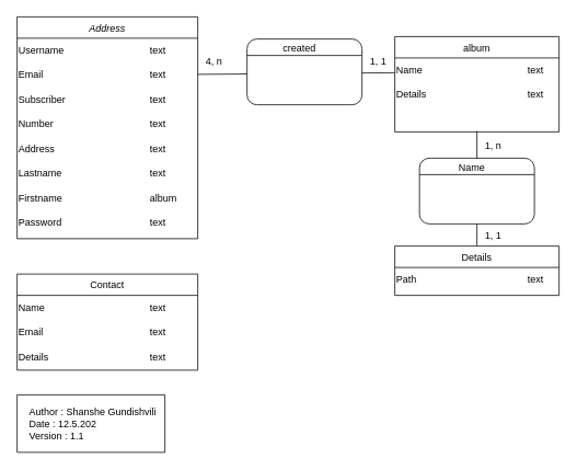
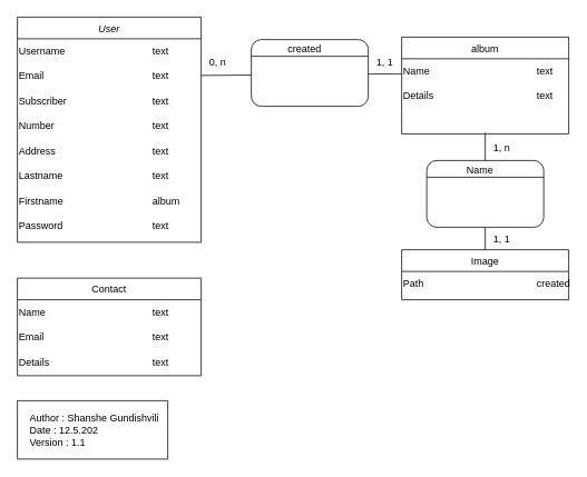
- <mxCell id="2" value="Address" style="swimlane;fontStyle=2;align=center;verticalAlign=top;childLayout=stackLayout;horizontal=1;startSize=26;horizontalStack=0;resizeParent=1;resizeLast=0;collapsible=1;marginBottom=0;rounded=0;shadow=0;strokeWidth=1;" parent="1" vertex="1"><mxGeometry x="20" y="20" width="220" height="270" as="geometry"><mxRectangle x="230" y="140" width="160" height="26" as="alternateBounds" /></mxGeometry></mxCell>
+ <mxCell id="2" value="User" style="swimlane;fontStyle=2;align=center;verticalAlign=top;childLayout=stackLayout;horizontal=1;startSize=26;horizontalStack=0;resizeParent=1;resizeLast=0;collapsible=1;marginBottom=0;rounded=0;shadow=0;strokeWidth=1;" parent="1" vertex="1"><mxGeometry x="20" y="20" width="220" height="270" as="geometry"><mxRectangle x="230" y="140" width="160" height="26" as="alternateBounds" /></mxGeometry></mxCell>
- <mxCell id="31" value="4, n" style="text;html=1;strokeColor=none;fillColor=none;align=center;verticalAlign=middle;whiteSpace=wrap;rounded=0;" parent="1" vertex="1"><mxGeometry x="230" y="60" width="60" height="30" as="geometry" /></mxCell>
+ <mxCell id="31" value="0, n" style="text;html=1;strokeColor=none;fillColor=none;align=center;verticalAlign=middle;whiteSpace=wrap;rounded=0;" parent="1" vertex="1"><mxGeometry x="230" y="60" width="60" height="30" as="geometry" /></mxCell>
- <mxCell id="11" value="Details" style="swimlane;fontStyle=0;align=center;verticalAlign=top;childLayout=stackLayout;horizontal=1;startSize=26;horizontalStack=0;resizeParent=1;resizeLast=0;collapsible=1;marginBottom=0;rounded=0;shadow=0;strokeWidth=1;" parent="1" vertex="1"><mxGeometry x="480" y="299" width="200" height="60" as="geometry"><mxRectangle x="340" y="380" width="170" height="26" as="alternateBounds" /></mxGeometry></mxCell>
+ <mxCell id="11" value="Image" style="swimlane;fontStyle=0;align=center;verticalAlign=top;childLayout=stackLayout;horizontal=1;startSize=26;horizontalStack=0;resizeParent=1;resizeLast=0;collapsible=1;marginBottom=0;rounded=0;shadow=0;strokeWidth=1;" parent="1" vertex="1"><mxGeometry x="480" y="299" width="200" height="60" as="geometry"><mxRectangle x="340" y="380" width="170" height="26" as="alternateBounds" /></mxGeometry></mxCell>
- <mxCell id="12" value="Path&lt;span style=&quot;white-space: pre;&quot;&gt;&#09;&lt;/span&gt;&lt;span style=&quot;white-space: pre;&quot;&gt;&#09;&lt;/span&gt;&lt;span style=&quot;white-space: pre;&quot;&gt;&#09;&lt;/span&gt;&lt;span style=&quot;white-space: pre;&quot;&gt;&#09;&lt;/span&gt;&lt;span style=&quot;white-space: pre;&quot;&gt;&#09;&lt;/span&gt;&lt;span style=&quot;white-space: pre;&quot;&gt;&#09;&lt;/span&gt;text" style="text;html=1;align=left;verticalAlign=middle;resizable=0;points=[];autosize=1;strokeColor=none;fillColor=none;imageAlign=left;imageAspect=1;" parent="11" vertex="1"><mxGeometry y="26" width="200" height="30" as="geometry" /></mxCell>
+ <mxCell id="12" value="Path&lt;span style=&quot;white-space: pre;&quot;&gt;&#09;&lt;/span&gt;&lt;span style=&quot;white-space: pre;&quot;&gt;&#09;&lt;/span&gt;&lt;span style=&quot;white-space: pre;&quot;&gt;&#09;&lt;/span&gt;&lt;span style=&quot;white-space: pre;&quot;&gt;&#09;&lt;/span&gt;&lt;span style=&quot;white-space: pre;&quot;&gt;&#09;&lt;/span&gt;&lt;span style=&quot;white-space: pre;&quot;&gt;&#09;&lt;/span&gt;created" style="text;html=1;align=left;verticalAlign=middle;resizable=0;points=[];autosize=1;strokeColor=none;fillColor=none;imageAlign=left;imageAspect=1;" parent="11" vertex="1"><mxGeometry y="26" width="200" height="30" as="geometry" /></mxCell>
